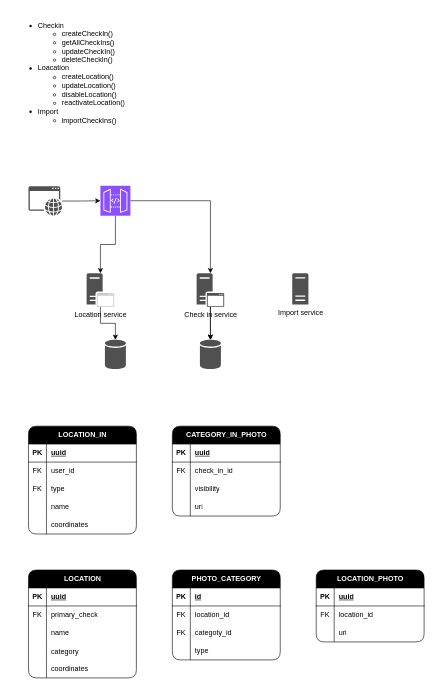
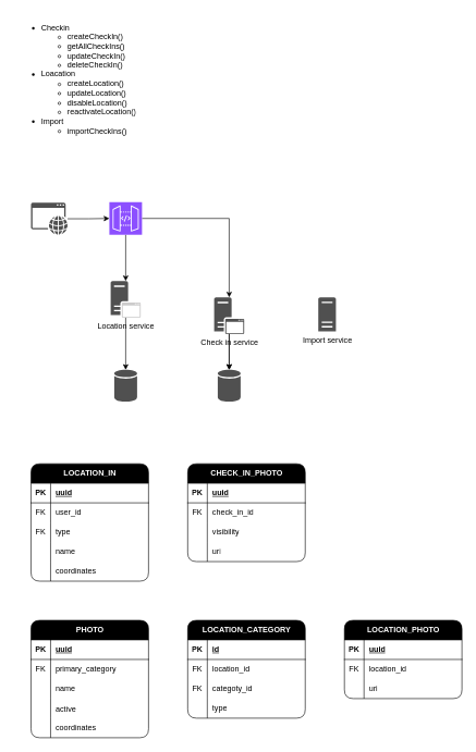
- <mxCell id="82" value="Location service" style="sketch=0;pointerEvents=1;shadow=0;dashed=0;html=1;strokeColor=none;fillColor=#505050;labelPosition=center;verticalLabelPosition=bottom;verticalAlign=top;outlineConnect=0;align=center;shape=mxgraph.office.servers.application_server_ghosted;" parent="1" vertex="1"><mxGeometry x="144" y="455" width="46" height="56" as="geometry" /></mxCell>
+ <mxCell id="82" value="Location service" style="sketch=0;pointerEvents=1;shadow=0;dashed=0;html=1;strokeColor=none;fillColor=#505050;labelPosition=center;verticalLabelPosition=bottom;verticalAlign=top;outlineConnect=0;align=center;shape=mxgraph.office.servers.application_server_ghosted;" parent="1" vertex="1"><mxGeometry x="169" y="430" width="46" height="56" as="geometry" /></mxCell>
- <mxCell id="23" value="CATEGORY_IN_PHOTO" style="shape=table;startSize=30;container=1;collapsible=1;childLayout=tableLayout;fixedRows=1;rowLines=0;fontStyle=1;align=center;resizeLast=1;html=1;rounded=1;fillColor=#000000;fontColor=#FFFFFF;" parent="1" vertex="1"><mxGeometry x="287" y="710" width="180" height="150" as="geometry"><mxRectangle x="530" y="530" width="150" height="30" as="alternateBounds" /></mxGeometry></mxCell>
+ <mxCell id="23" value="CHECK_IN_PHOTO" style="shape=table;startSize=30;container=1;collapsible=1;childLayout=tableLayout;fixedRows=1;rowLines=0;fontStyle=1;align=center;resizeLast=1;html=1;rounded=1;fillColor=#000000;fontColor=#FFFFFF;" parent="1" vertex="1"><mxGeometry x="287" y="710" width="180" height="150" as="geometry"><mxRectangle x="530" y="530" width="150" height="30" as="alternateBounds" /></mxGeometry></mxCell>
- <mxCell id="37" value="LOCATION" style="shape=table;startSize=30;container=1;collapsible=1;childLayout=tableLayout;fixedRows=1;rowLines=0;fontStyle=1;align=center;resizeLast=1;html=1;rounded=1;fillColor=#000000;fontColor=#FFFFFF;" parent="1" vertex="1"><mxGeometry x="47" y="950" width="180" height="180" as="geometry"><mxRectangle x="530" y="530" width="150" height="30" as="alternateBounds" /></mxGeometry></mxCell>
+ <mxCell id="37" value="PHOTO" style="shape=table;startSize=30;container=1;collapsible=1;childLayout=tableLayout;fixedRows=1;rowLines=0;fontStyle=1;align=center;resizeLast=1;html=1;rounded=1;fillColor=#000000;fontColor=#FFFFFF;" parent="1" vertex="1"><mxGeometry x="47" y="950" width="180" height="180" as="geometry"><mxRectangle x="530" y="530" width="150" height="30" as="alternateBounds" /></mxGeometry></mxCell>
- <mxCell id="53" value="PHOTO_CATEGORY" style="shape=table;startSize=30;container=1;collapsible=1;childLayout=tableLayout;fixedRows=1;rowLines=0;fontStyle=1;align=center;resizeLast=1;html=1;rounded=1;fillColor=#000000;fontColor=#FFFFFF;" parent="1" vertex="1"><mxGeometry x="287" y="950" width="180" height="150" as="geometry"><mxRectangle x="530" y="530" width="150" height="30" as="alternateBounds" /></mxGeometry></mxCell>
+ <mxCell id="53" value="LOCATION_CATEGORY" style="shape=table;startSize=30;container=1;collapsible=1;childLayout=tableLayout;fixedRows=1;rowLines=0;fontStyle=1;align=center;resizeLast=1;html=1;rounded=1;fillColor=#000000;fontColor=#FFFFFF;" parent="1" vertex="1"><mxGeometry x="287" y="950" width="180" height="150" as="geometry"><mxRectangle x="530" y="530" width="150" height="30" as="alternateBounds" /></mxGeometry></mxCell>
- <mxCell id="43" value="primary_check" style="shape=partialRectangle;connectable=0;fillColor=none;top=0;left=0;bottom=0;right=0;align=left;spacingLeft=6;fontStyle=0;overflow=hidden;whiteSpace=wrap;html=1;" parent="41" vertex="1"><mxGeometry x="30" width="150" height="30" as="geometry"><mxRectangle width="150" height="30" as="alternateBounds" /></mxGeometry></mxCell>
+ <mxCell id="43" value="primary_category" style="shape=partialRectangle;connectable=0;fillColor=none;top=0;left=0;bottom=0;right=0;align=left;spacingLeft=6;fontStyle=0;overflow=hidden;whiteSpace=wrap;html=1;" parent="41" vertex="1"><mxGeometry x="30" width="150" height="30" as="geometry"><mxRectangle width="150" height="30" as="alternateBounds" /></mxGeometry></mxCell>
- <mxCell id="49" value="category" style="shape=partialRectangle;connectable=0;fillColor=none;top=0;left=0;bottom=0;right=0;align=left;spacingLeft=6;overflow=hidden;" parent="47" vertex="1"><mxGeometry x="30" width="150" height="30" as="geometry"><mxRectangle width="150" height="30" as="alternateBounds" /></mxGeometry></mxCell>
+ <mxCell id="49" value="active" style="shape=partialRectangle;connectable=0;fillColor=none;top=0;left=0;bottom=0;right=0;align=left;spacingLeft=6;overflow=hidden;" parent="47" vertex="1"><mxGeometry x="30" width="150" height="30" as="geometry"><mxRectangle width="150" height="30" as="alternateBounds" /></mxGeometry></mxCell>
